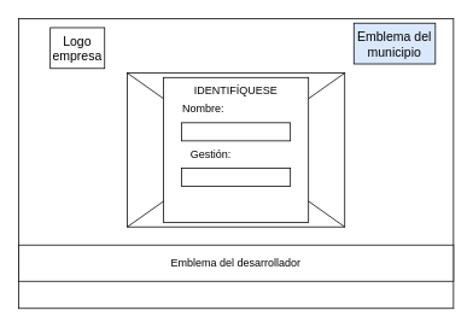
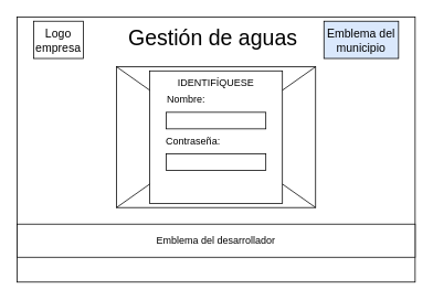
+ <mxCell id="4" value="Gestión de aguas&amp;nbsp;" style="text;html=1;strokeColor=none;fillColor=none;align=center;verticalAlign=middle;whiteSpace=wrap;rounded=0;fontSize=26;" parent="1" vertex="1"><mxGeometry x="150" y="20" width="220" height="50" as="geometry" /></mxCell>
- <mxCell id="5" value="Logo&lt;br style=&quot;font-size: 14px;&quot;&gt;empresa" style="rounded=0;whiteSpace=wrap;html=1;fontSize=14;" parent="1" vertex="1"><mxGeometry x="55" y="30" width="60" height="45" as="geometry" /></mxCell>
+ <mxCell id="5" value="Logo&lt;br style=&quot;font-size: 14px;&quot;&gt;empresa" style="rounded=0;whiteSpace=wrap;html=1;fontSize=14;" parent="1" vertex="1"><mxGeometry x="40" y="25" width="60" height="45" as="geometry" /></mxCell>
- <mxCell id="10" value="Gestión:" style="text;html=1;strokeColor=none;fillColor=none;align=center;verticalAlign=middle;whiteSpace=wrap;rounded=0;" parent="1" vertex="1"><mxGeometry x="200" y="155" width="65" height="30" as="geometry" /></mxCell>
+ <mxCell id="10" value="Contraseña:" style="text;html=1;strokeColor=none;fillColor=none;align=center;verticalAlign=middle;whiteSpace=wrap;rounded=0;" parent="1" vertex="1"><mxGeometry x="200" y="155" width="65" height="30" as="geometry" /></mxCell>
